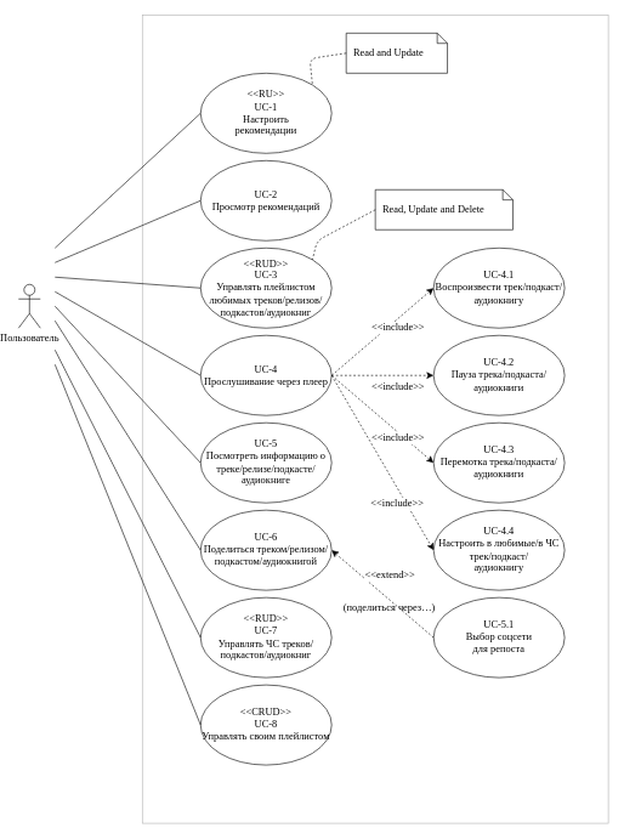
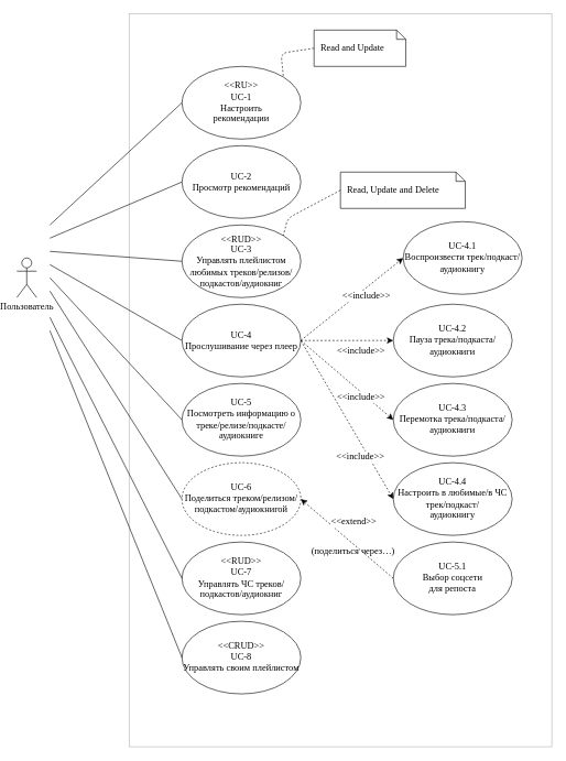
- <mxCell id="26" value="UC-4.1&lt;br&gt;Воспроизвести трек/подкаст/&lt;br&gt;аудиокнигу" style="ellipse;whiteSpace=wrap;html=1;fontFamily=Comic Sans MS;fontSize=14;fillColor=none;strokeColor=#000000;" parent="1" vertex="1"><mxGeometry x="590" y="340" width="180" height="110" as="geometry" /></mxCell>
+ <mxCell id="26" value="UC-4.1&lt;br&gt;Воспроизвести трек/подкаст/&lt;br&gt;аудиокнигу" style="ellipse;whiteSpace=wrap;html=1;fontFamily=Comic Sans MS;fontSize=14;fillColor=none;strokeColor=#000000;" parent="1" vertex="1"><mxGeometry x="605" y="335" width="180" height="110" as="geometry" /></mxCell>
- <mxCell id="17" value="UC-6&lt;br&gt;Поделиться треком/релизом/подкастом/аудиокнигой" style="ellipse;whiteSpace=wrap;html=1;fontFamily=Comic Sans MS;fontSize=14;fillColor=none;strokeColor=#000000;" parent="1" vertex="1"><mxGeometry x="270" y="700" width="180" height="110" as="geometry" /></mxCell>
+ <mxCell id="17" value="UC-6&lt;br&gt;Поделиться треком/релизом/подкастом/аудиокнигой" style="ellipse;whiteSpace=wrap;html=1;fontFamily=Comic Sans MS;fontSize=14;fillColor=none;strokeColor=#000000;dashed=1;" parent="1" vertex="1"><mxGeometry x="270" y="700" width="180" height="110" as="geometry" /></mxCell>
